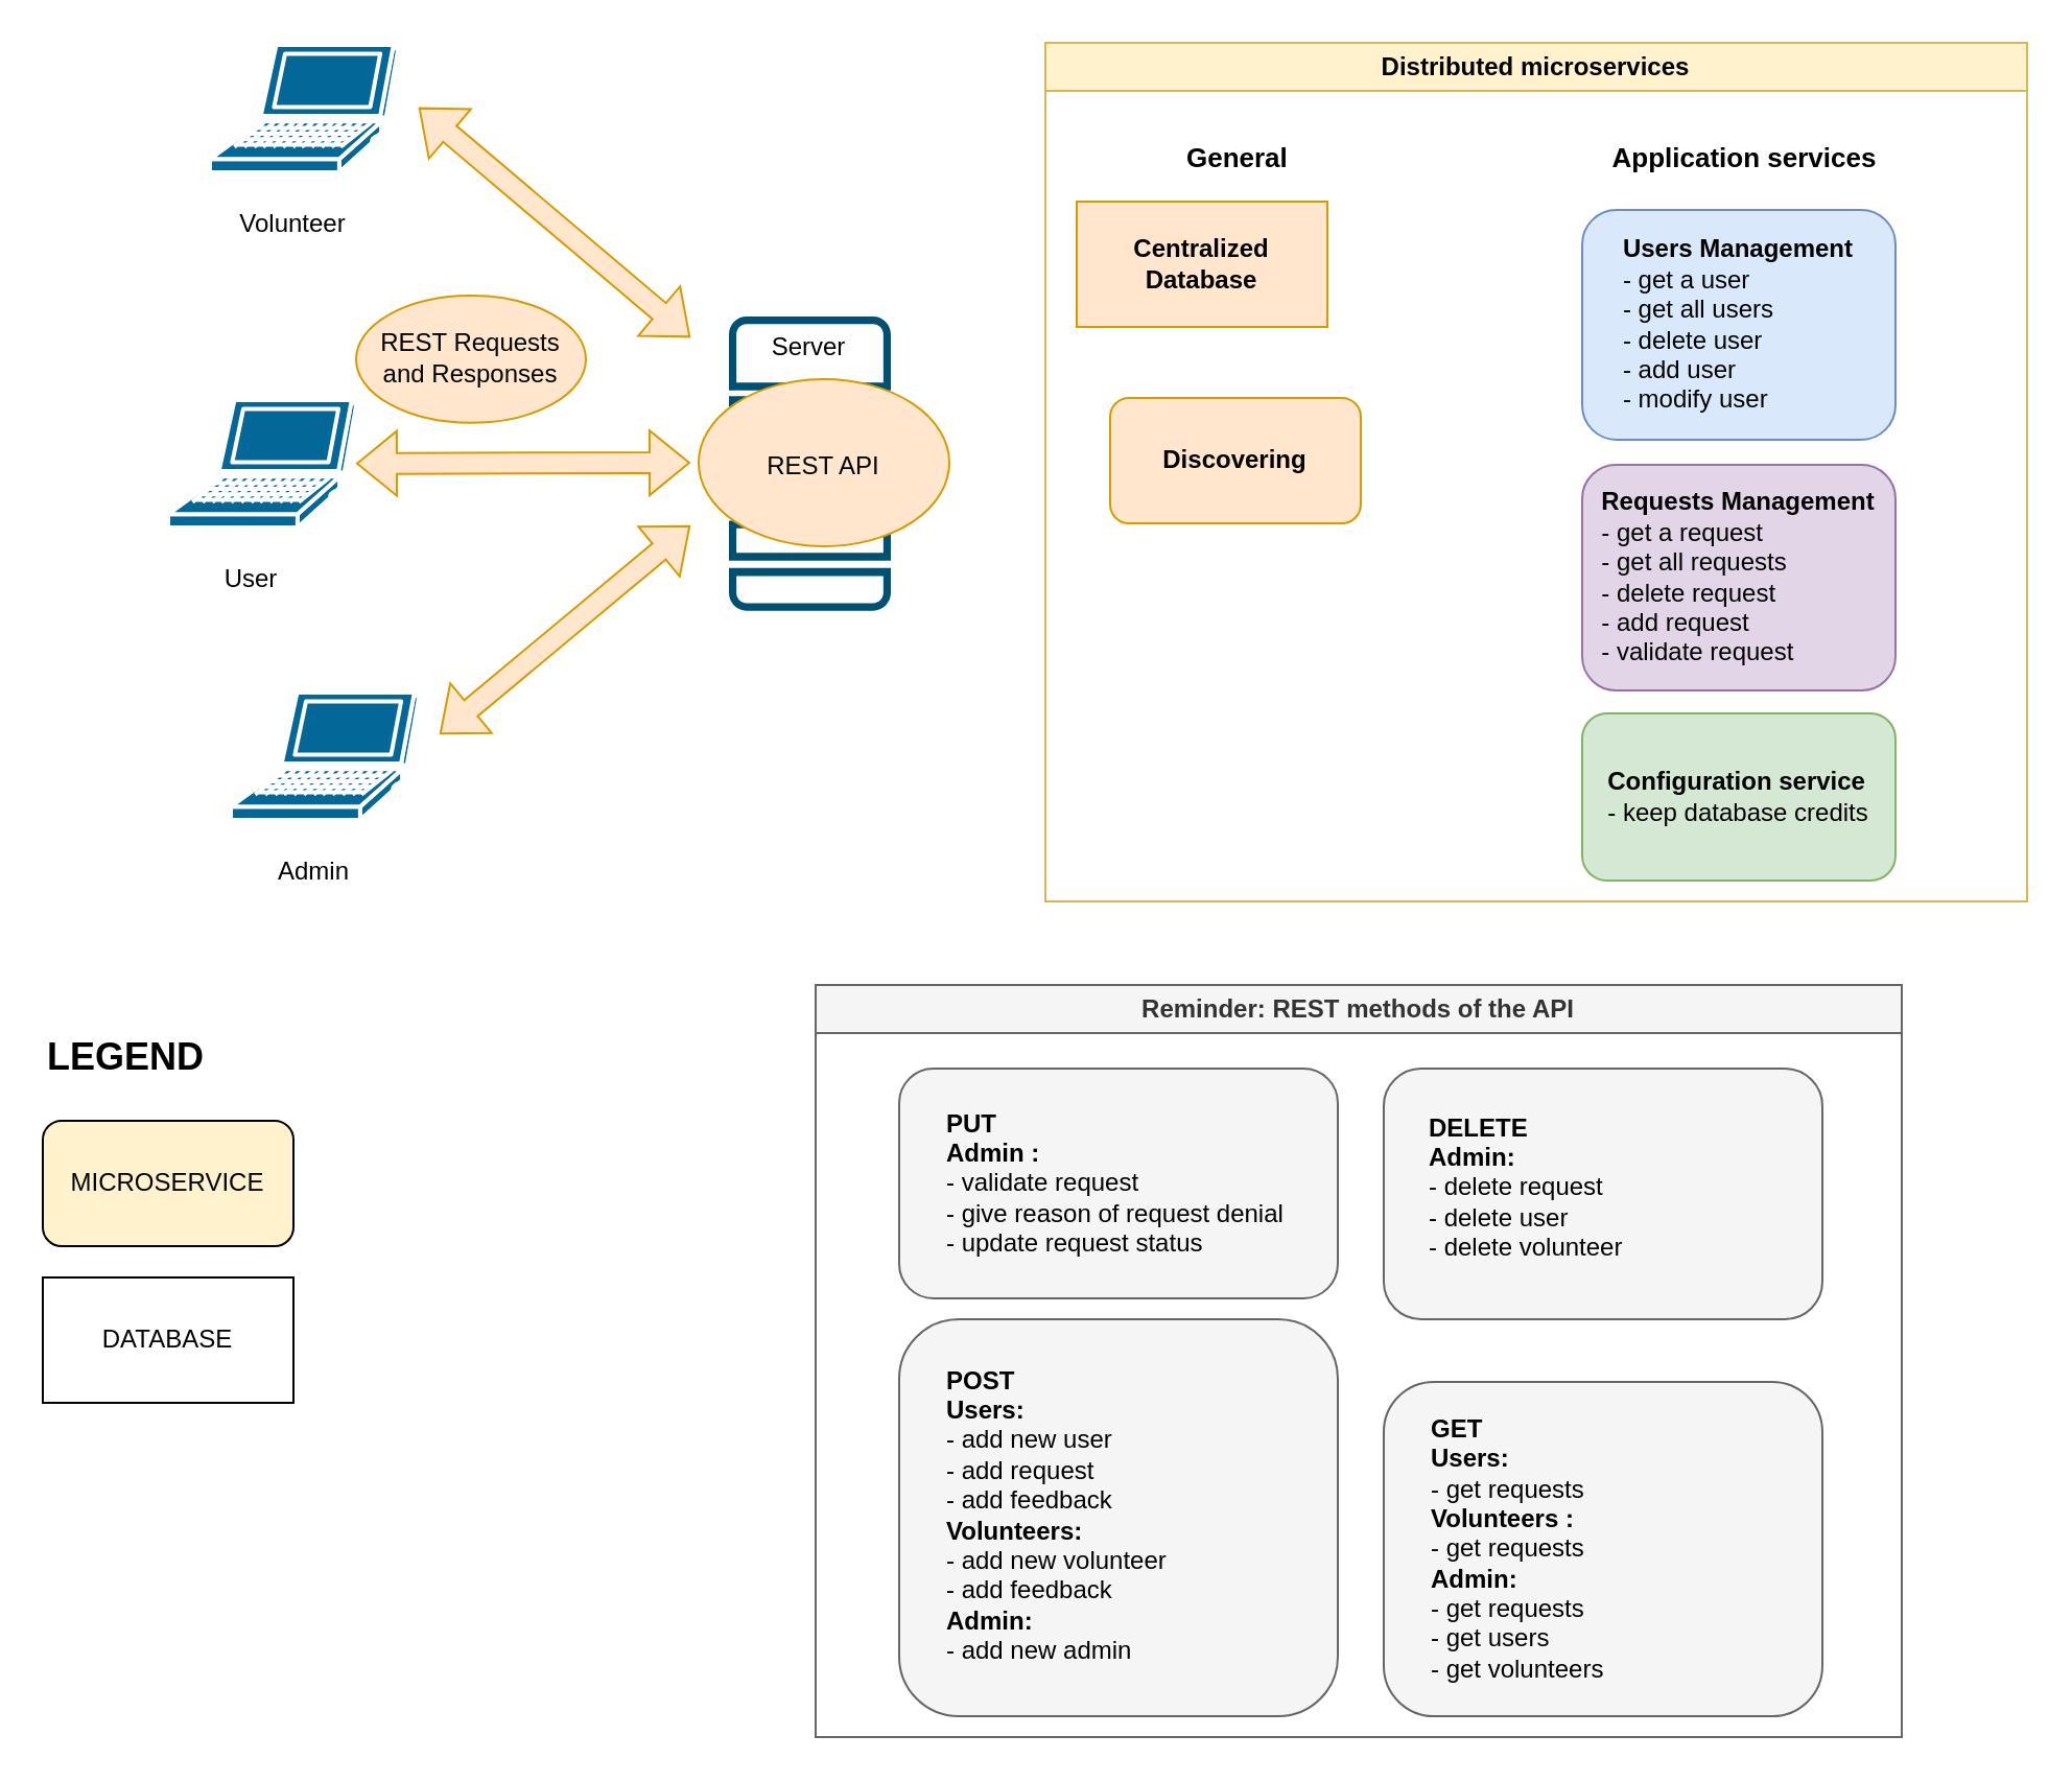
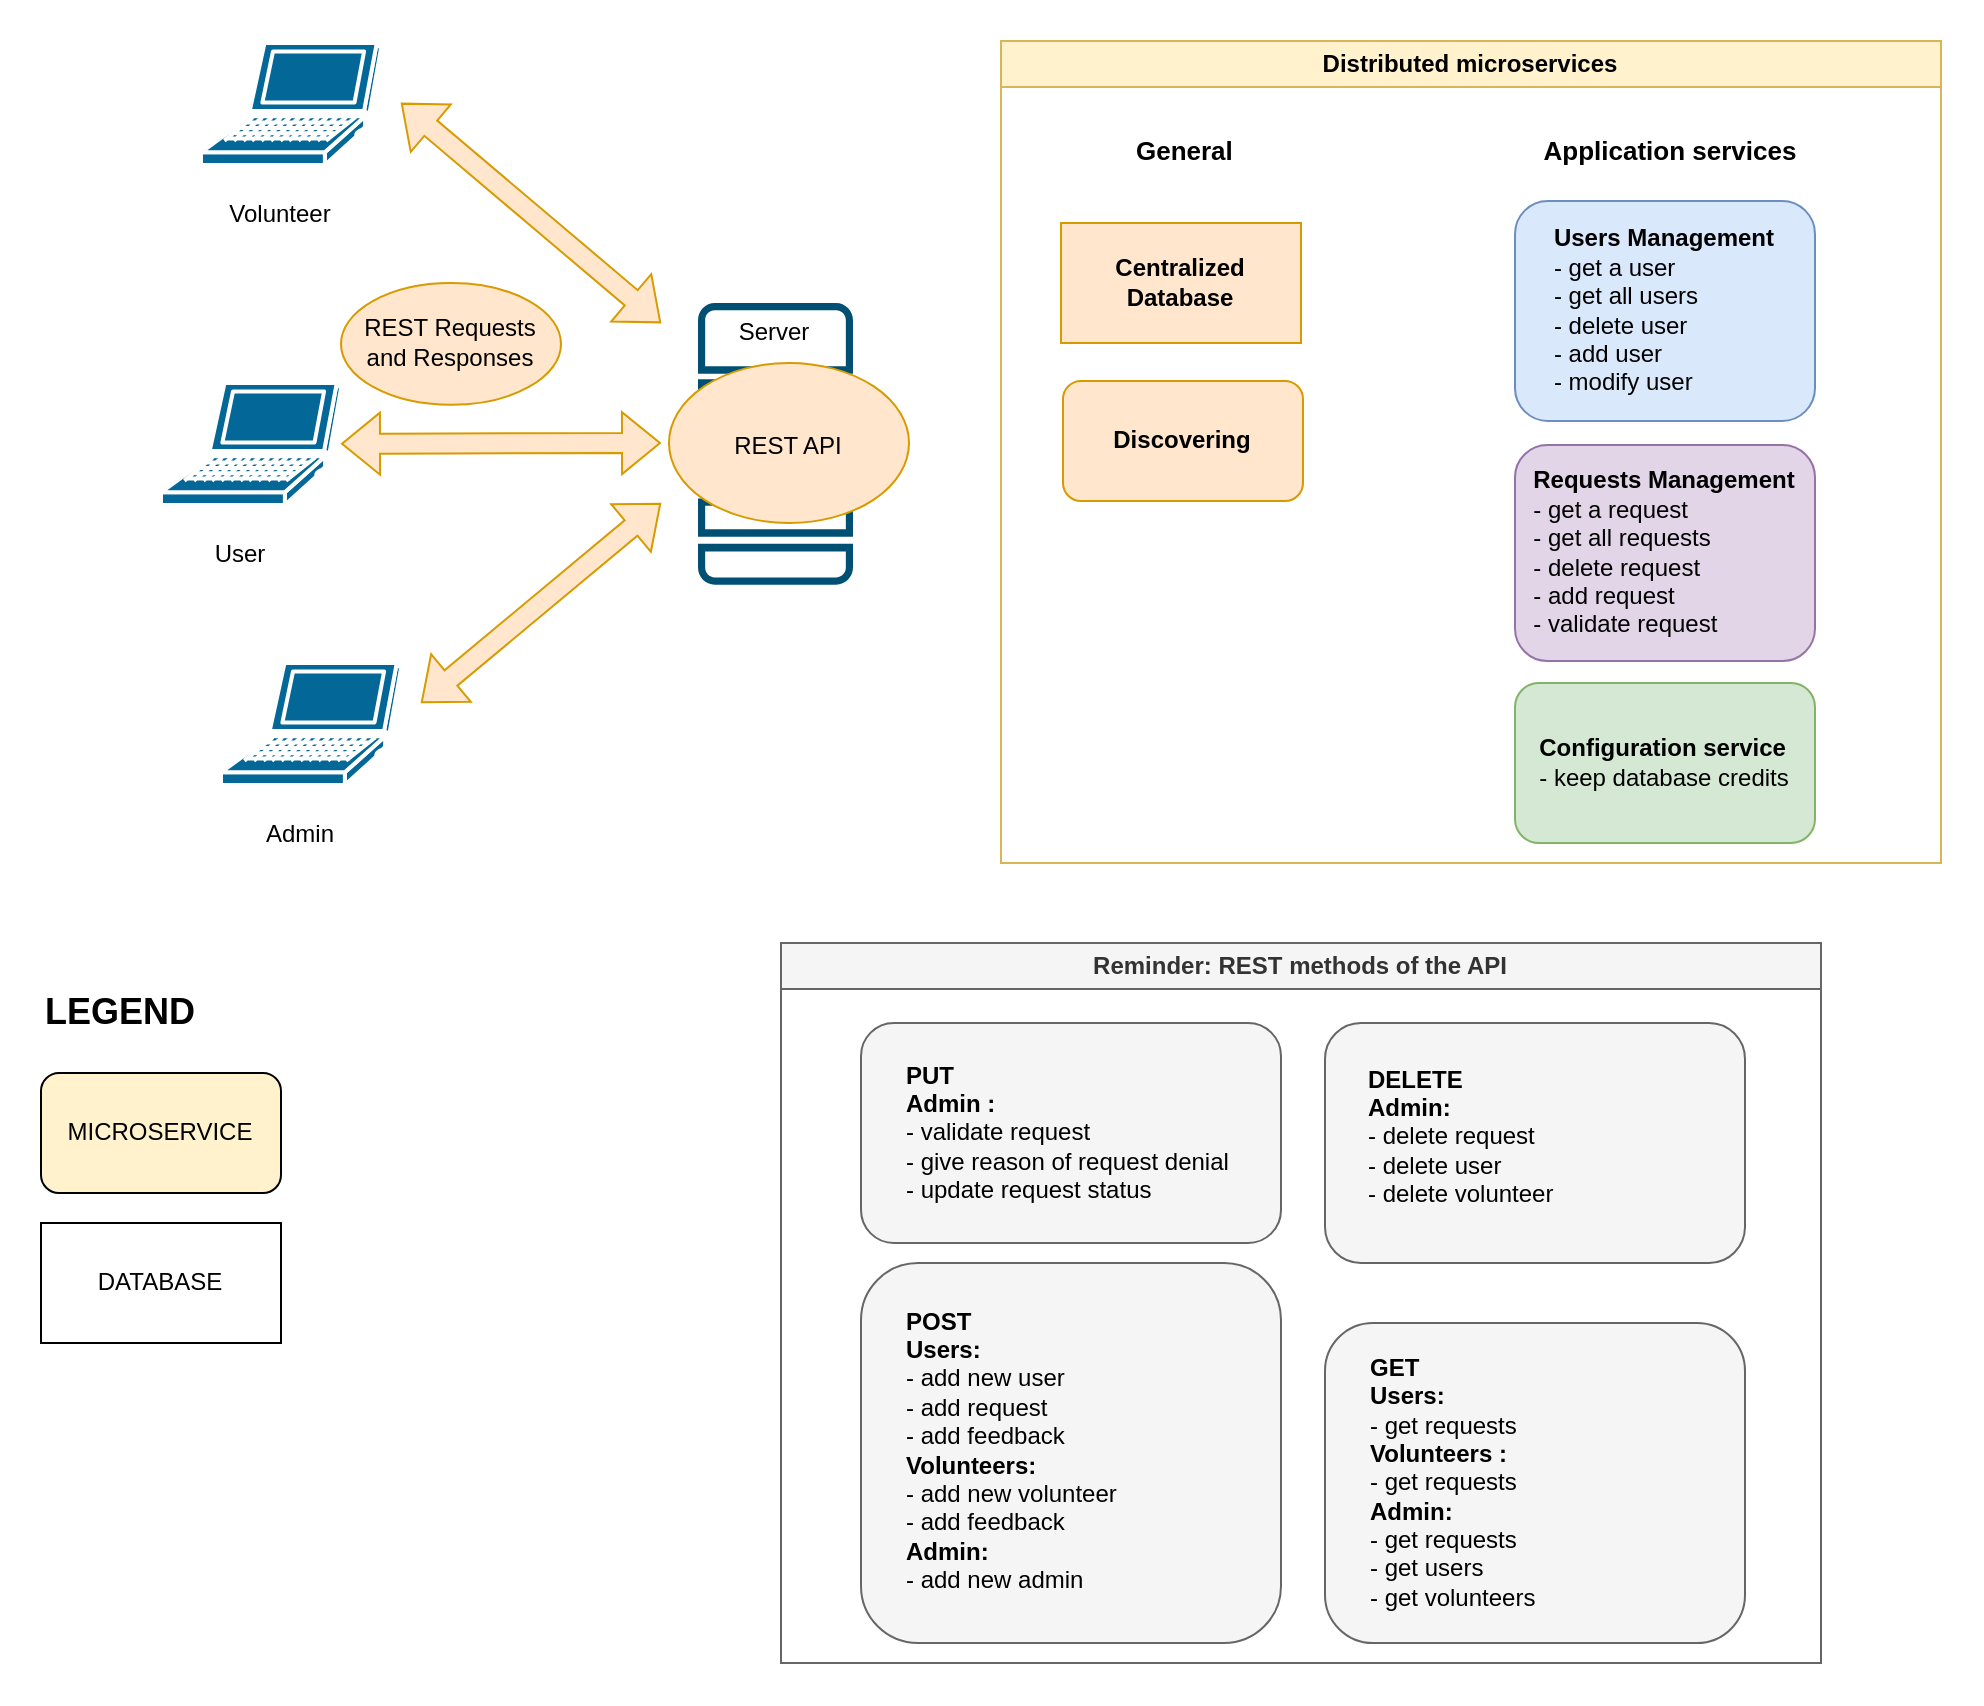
- <mxCell id="33" value="&lt;b&gt;Centralized Database&lt;/b&gt;" style="rounded=0;whiteSpace=wrap;html=1;fillColor=#ffe6cc;strokeColor=#d79b00;" vertex="1" parent="28"><mxGeometry x="15" y="76" width="120" height="60" as="geometry" /></mxCell>
+ <mxCell id="33" value="&lt;b&gt;Centralized Database&lt;/b&gt;" style="rounded=0;whiteSpace=wrap;html=1;fillColor=#ffe6cc;strokeColor=#d79b00;" vertex="1" parent="28"><mxGeometry x="30" y="91" width="120" height="60" as="geometry" /></mxCell>
